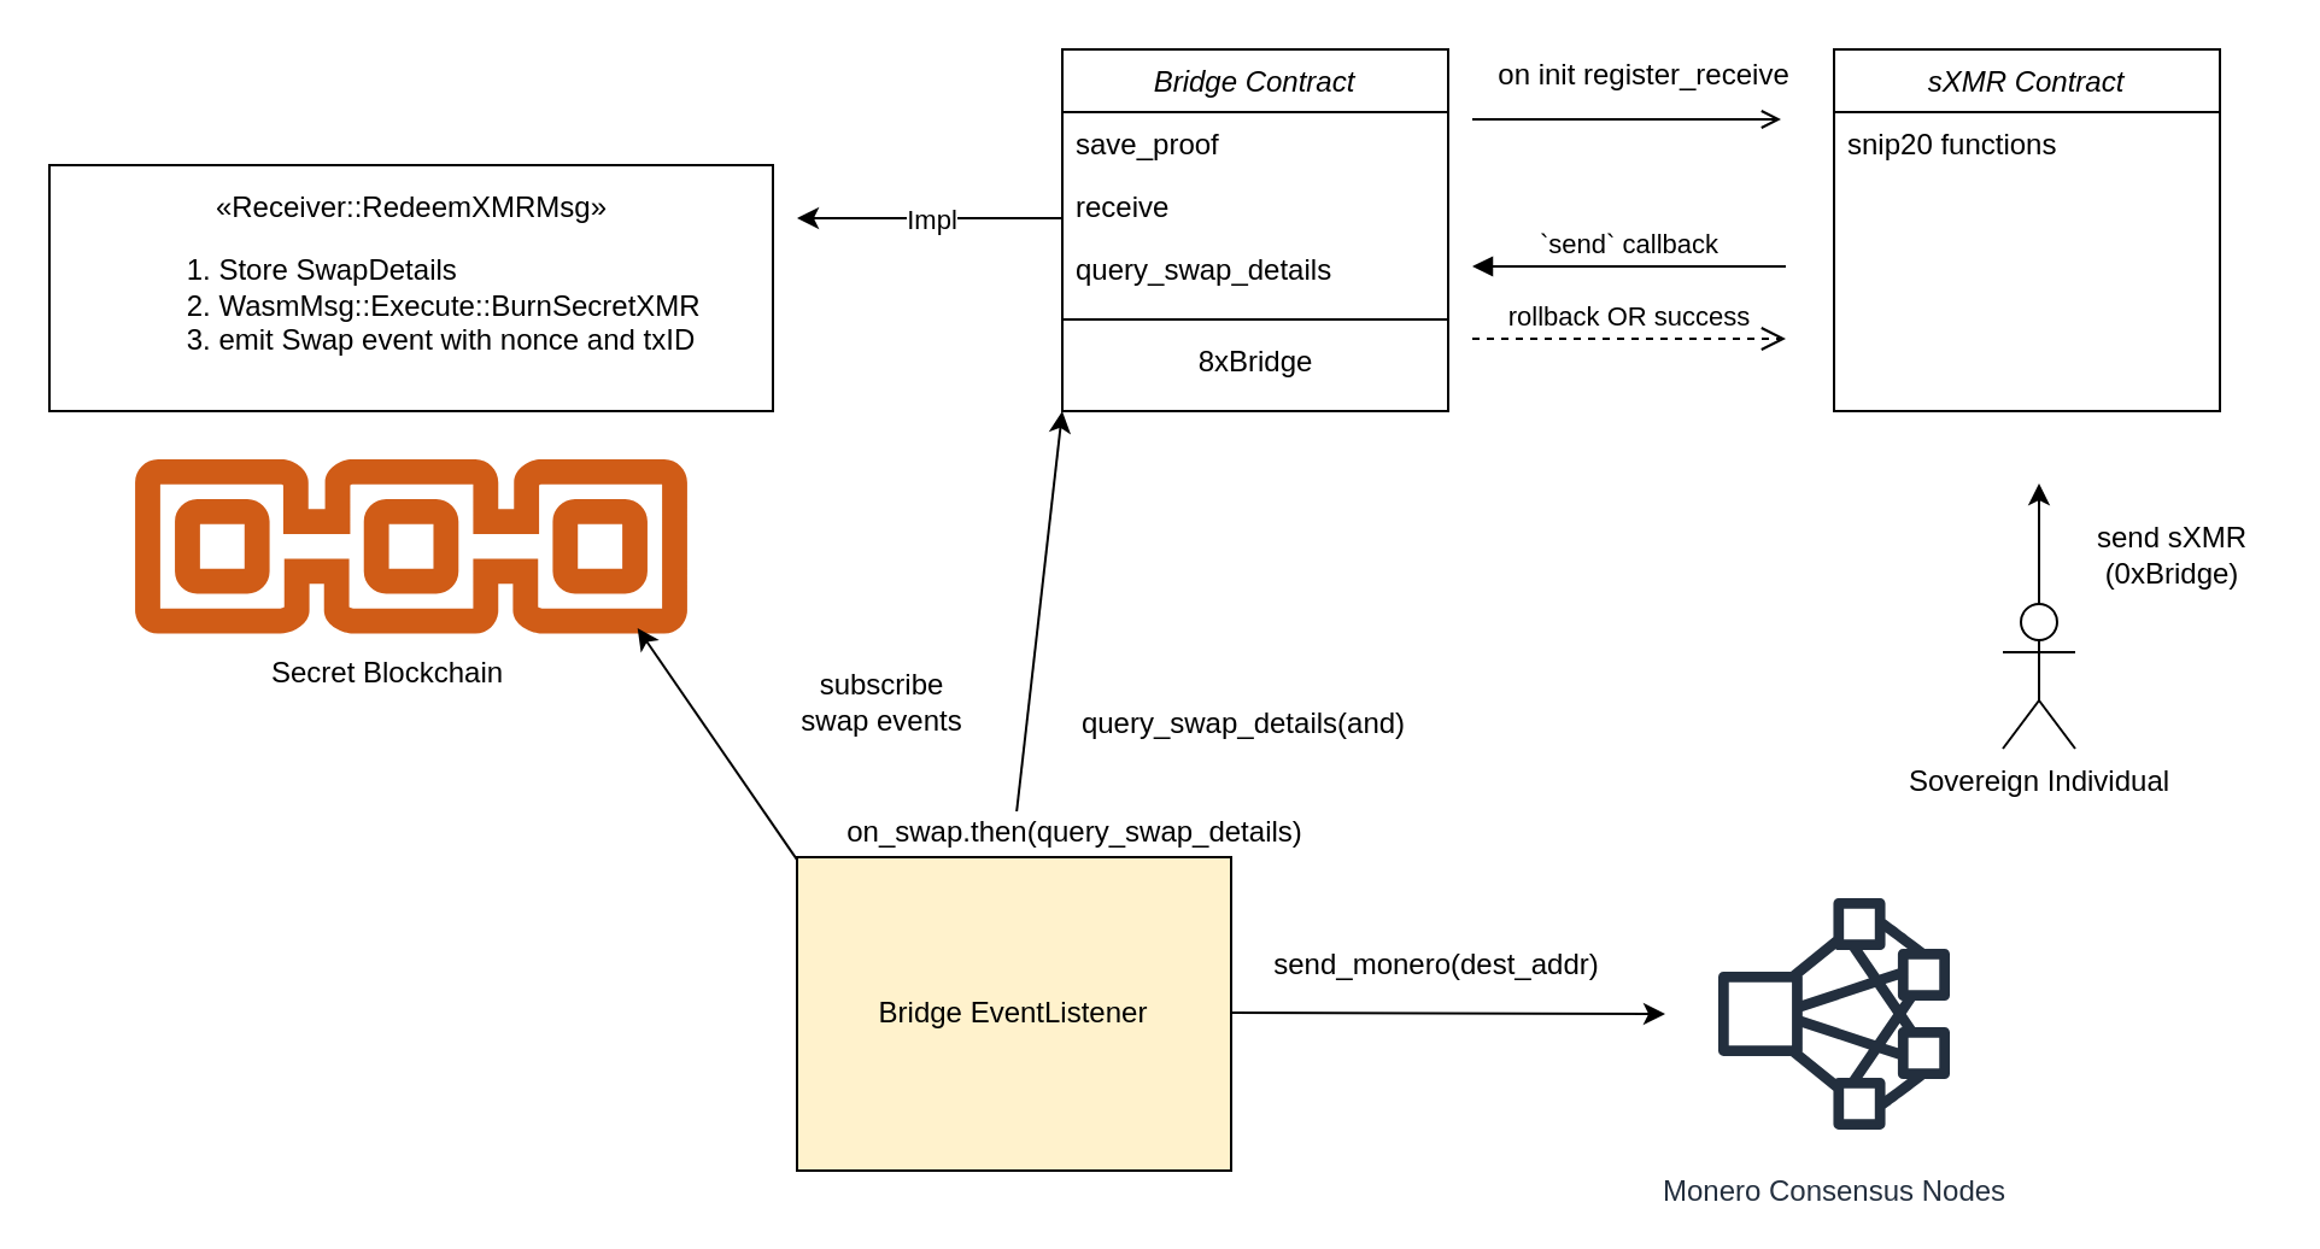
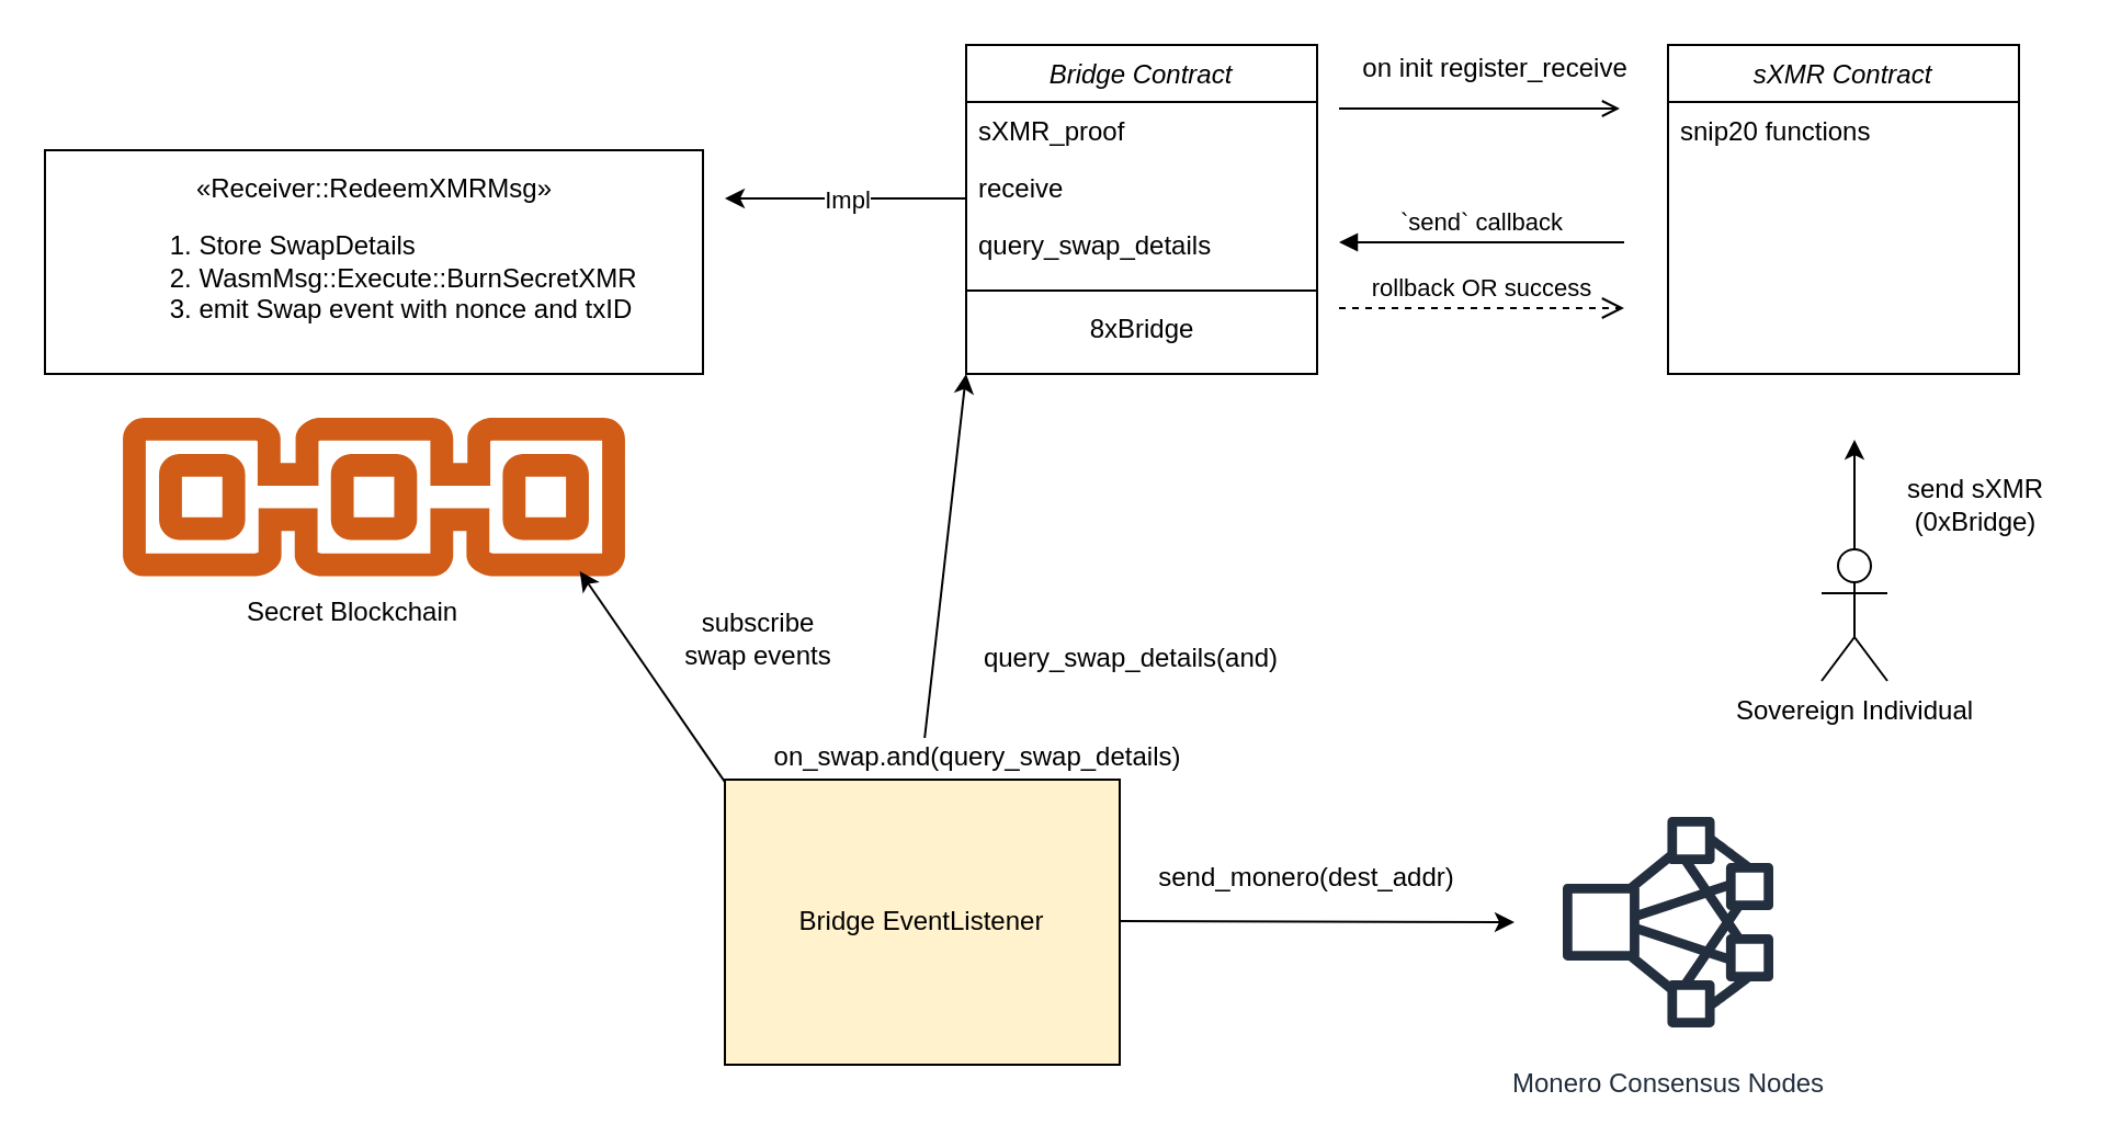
- <mxCell id="3" value="save_proof" style="text;align=left;verticalAlign=top;spacingLeft=4;spacingRight=4;overflow=hidden;rotatable=0;points=[[0,0.5],[1,0.5]];portConstraint=eastwest;" parent="2" vertex="1"><mxGeometry y="26" width="160" height="26" as="geometry" /></mxCell>
+ <mxCell id="3" value="sXMR_proof" style="text;align=left;verticalAlign=top;spacingLeft=4;spacingRight=4;overflow=hidden;rotatable=0;points=[[0,0.5],[1,0.5]];portConstraint=eastwest;" parent="2" vertex="1"><mxGeometry y="26" width="160" height="26" as="geometry" /></mxCell>
- <mxCell id="25" value="&lt;div&gt;subscribe &lt;br&gt;&lt;/div&gt;&lt;div&gt;swap events&lt;/div&gt;" style="text;html=1;align=center;verticalAlign=middle;resizable=0;points=[];autosize=1;" vertex="1" parent="1"><mxGeometry x="320" y="276.03" width="90" height="30" as="geometry" /></mxCell>
+ <mxCell id="25" value="&lt;div&gt;subscribe &lt;br&gt;&lt;/div&gt;&lt;div&gt;swap events&lt;/div&gt;" style="text;html=1;align=center;verticalAlign=middle;resizable=0;points=[];autosize=1;" vertex="1" parent="1"><mxGeometry x="300" y="276.03" width="90" height="30" as="geometry" /></mxCell>
- <mxCell id="28" value="on_swap.then(query_swap_details)" style="text;html=1;align=center;verticalAlign=middle;resizable=0;points=[];autosize=1;" vertex="1" parent="1"><mxGeometry x="330" y="335" width="230" height="20" as="geometry" /></mxCell>
+ <mxCell id="28" value="on_swap.and(query_swap_details)" style="text;html=1;align=center;verticalAlign=middle;resizable=0;points=[];autosize=1;" vertex="1" parent="1"><mxGeometry x="330" y="335" width="230" height="20" as="geometry" /></mxCell>
